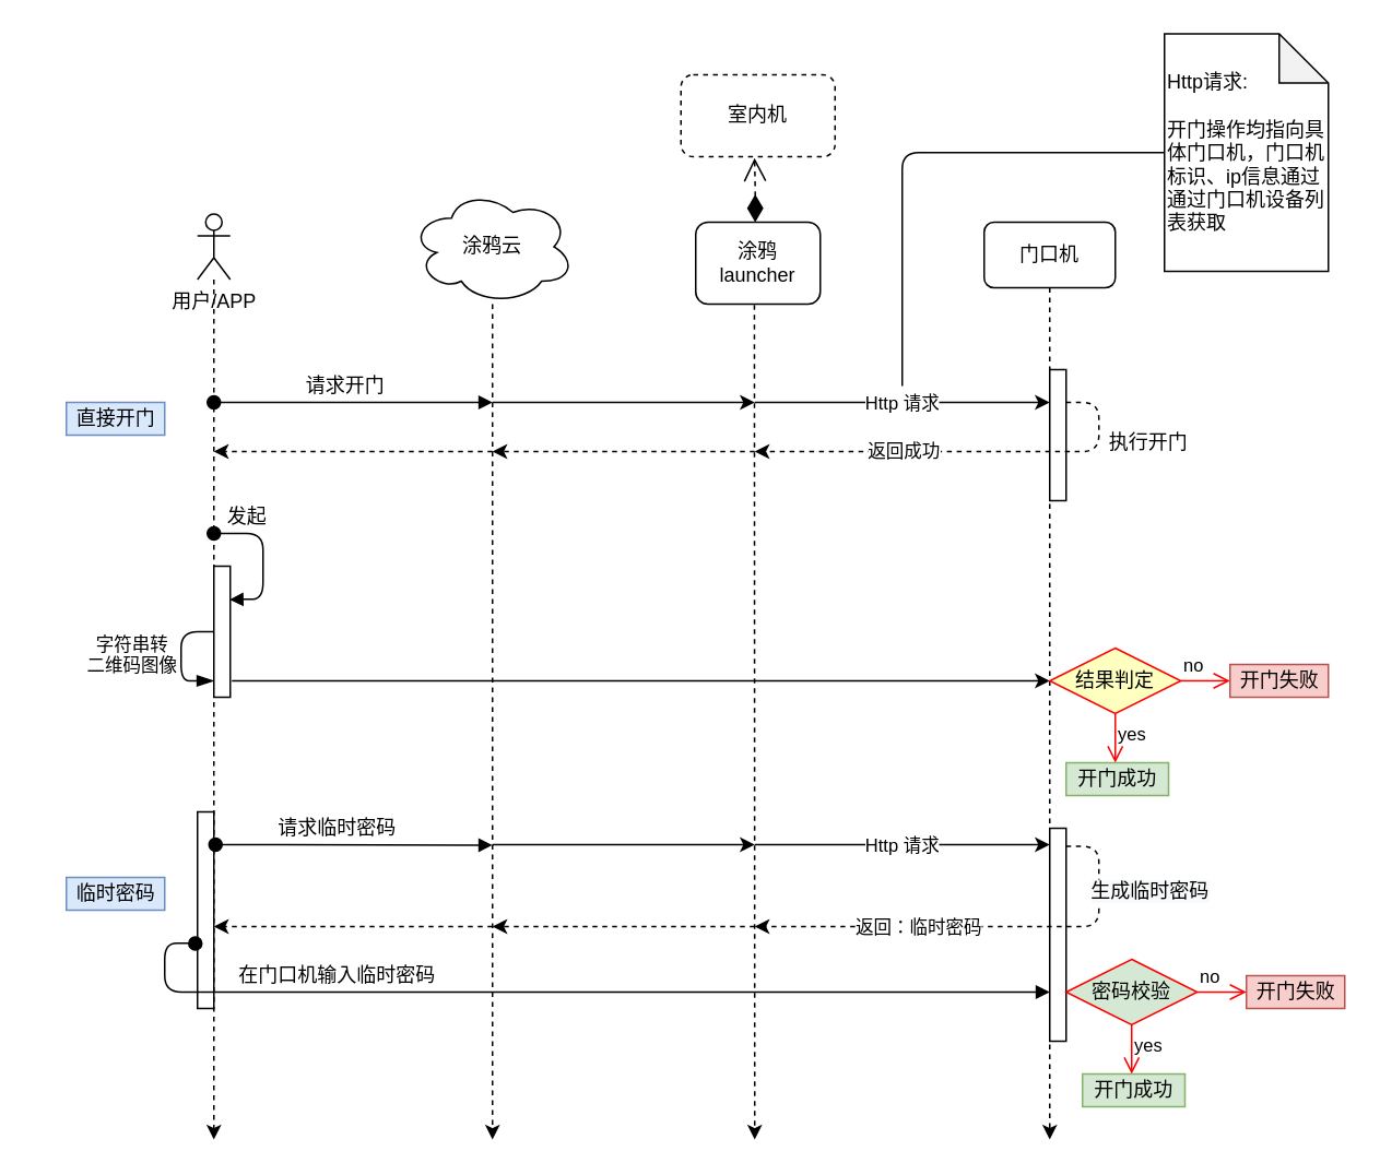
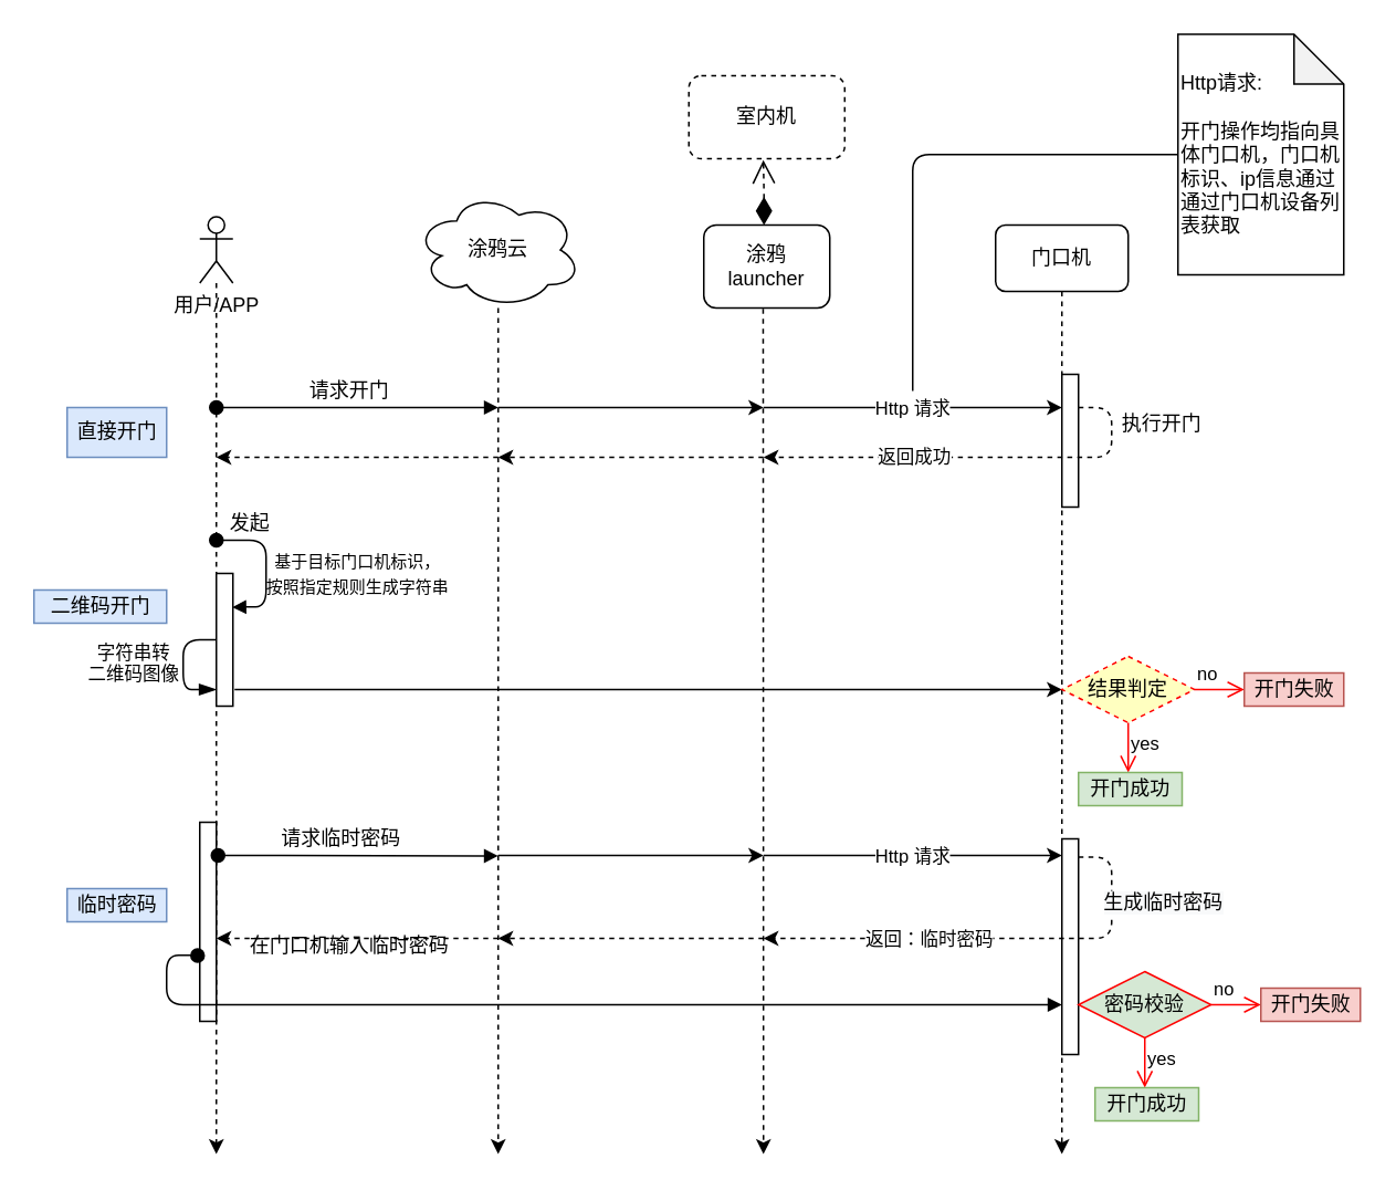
- <mxCell id="11" value="直接开门" style="text;html=1;align=center;verticalAlign=middle;resizable=0;points=[];autosize=1;fillColor=#dae8fc;strokeColor=#6c8ebf;" parent="1" vertex="1"><mxGeometry x="40" y="245" width="60" height="20" as="geometry" /></mxCell>
+ <mxCell id="11" value="直接开门" style="text;html=1;align=center;verticalAlign=middle;resizable=0;points=[];autosize=1;fillColor=#dae8fc;strokeColor=#6c8ebf;" parent="1" vertex="1"><mxGeometry x="40" y="245" width="60" height="30" as="geometry" /></mxCell>
- <mxCell id="55" value="执行开门" style="text;html=1;align=center;verticalAlign=middle;resizable=0;points=[];autosize=1;" parent="1" vertex="1"><mxGeometry x="670" y="260" width="60" height="20" as="geometry" /></mxCell>
+ <mxCell id="55" value="执行开门" style="text;html=1;align=center;verticalAlign=middle;resizable=0;points=[];autosize=1;" parent="1" vertex="1"><mxGeometry x="670" y="245" width="60" height="20" as="geometry" /></mxCell>
+ <mxCell id="24" value="&lt;font style=&quot;font-size: 10px&quot;&gt;基于目标门口机标识，&lt;br&gt;按照指定规则生成字符串&lt;/font&gt;" style="text;html=1;align=center;verticalAlign=middle;resizable=0;points=[];autosize=1;" parent="1" vertex="1"><mxGeometry x="150" y="325" width="130" height="40" as="geometry" /></mxCell>
+ <mxCell id="21" value="二维码开门" style="text;html=1;align=center;verticalAlign=middle;resizable=0;points=[];autosize=1;fillColor=#dae8fc;strokeColor=#6c8ebf;" parent="1" vertex="1"><mxGeometry x="20" y="355" width="80" height="20" as="geometry" /></mxCell>
- <mxCell id="28" value="结果判定" style="rhombus;whiteSpace=wrap;html=1;fillColor=#ffffc0;strokeColor=#ff0000;" parent="1" vertex="1"><mxGeometry x="640" y="395" width="80" height="40" as="geometry" /></mxCell>
+ <mxCell id="28" value="结果判定" style="rhombus;whiteSpace=wrap;html=1;fillColor=#ffffc0;strokeColor=#ff0000;dashed=1;" parent="1" vertex="1"><mxGeometry x="640" y="395" width="80" height="40" as="geometry" /></mxCell>
- <mxCell id="49" value="在门口机输入临时密码" style="text;html=1;align=center;verticalAlign=middle;resizable=0;points=[];autosize=1;" parent="1" vertex="1"><mxGeometry x="135" y="585" width="140" height="20" as="geometry" /></mxCell>
+ <mxCell id="49" value="在门口机输入临时密码" style="text;html=1;align=center;verticalAlign=middle;resizable=0;points=[];autosize=1;" parent="1" vertex="1"><mxGeometry x="140" y="560" width="140" height="20" as="geometry" /></mxCell>
